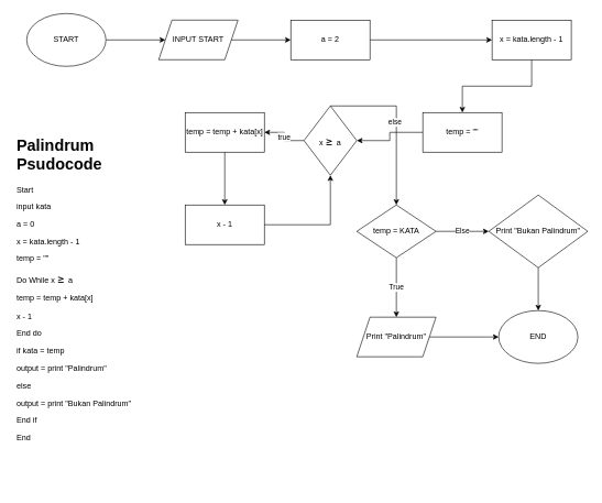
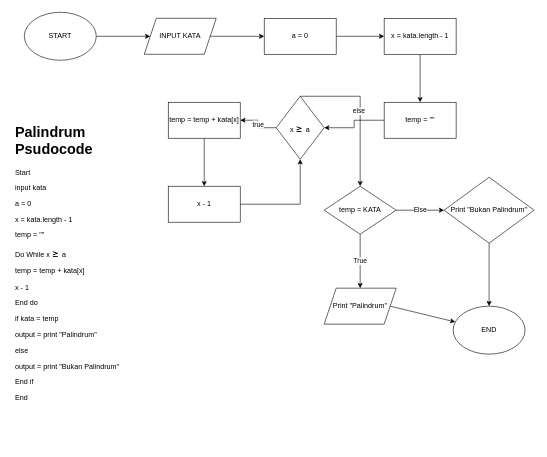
- <mxCell id="6" value="INPUT START" style="shape=parallelogram;perimeter=parallelogramPerimeter;whiteSpace=wrap;html=1;fixedSize=1;" parent="1" vertex="1"><mxGeometry x="240" y="30" width="120" height="60" as="geometry" /></mxCell>
+ <mxCell id="6" value="INPUT KATA" style="shape=parallelogram;perimeter=parallelogramPerimeter;whiteSpace=wrap;html=1;fixedSize=1;" parent="1" vertex="1"><mxGeometry x="240" y="30" width="120" height="60" as="geometry" /></mxCell>
- <mxCell id="8" value="a = 2" style="whiteSpace=wrap;html=1;" parent="1" vertex="1"><mxGeometry x="440" y="30" width="120" height="60" as="geometry" /></mxCell>
+ <mxCell id="8" value="a = 0" style="whiteSpace=wrap;html=1;" parent="1" vertex="1"><mxGeometry x="440" y="30" width="120" height="60" as="geometry" /></mxCell>
- <mxCell id="10" value="x = kata.length - 1" style="whiteSpace=wrap;html=1;" parent="1" vertex="1"><mxGeometry x="745" y="30" width="120" height="60" as="geometry" /></mxCell>
+ <mxCell id="10" value="x = kata.length - 1" style="whiteSpace=wrap;html=1;" parent="1" vertex="1"><mxGeometry x="640" y="30" width="120" height="60" as="geometry" /></mxCell>
- <mxCell id="26" value="END" style="ellipse;whiteSpace=wrap;html=1;" parent="1" vertex="1"><mxGeometry x="755" y="470" width="120" height="80" as="geometry" /></mxCell>
+ <mxCell id="26" value="END" style="ellipse;whiteSpace=wrap;html=1;" parent="1" vertex="1"><mxGeometry x="755" y="510" width="120" height="80" as="geometry" /></mxCell>
